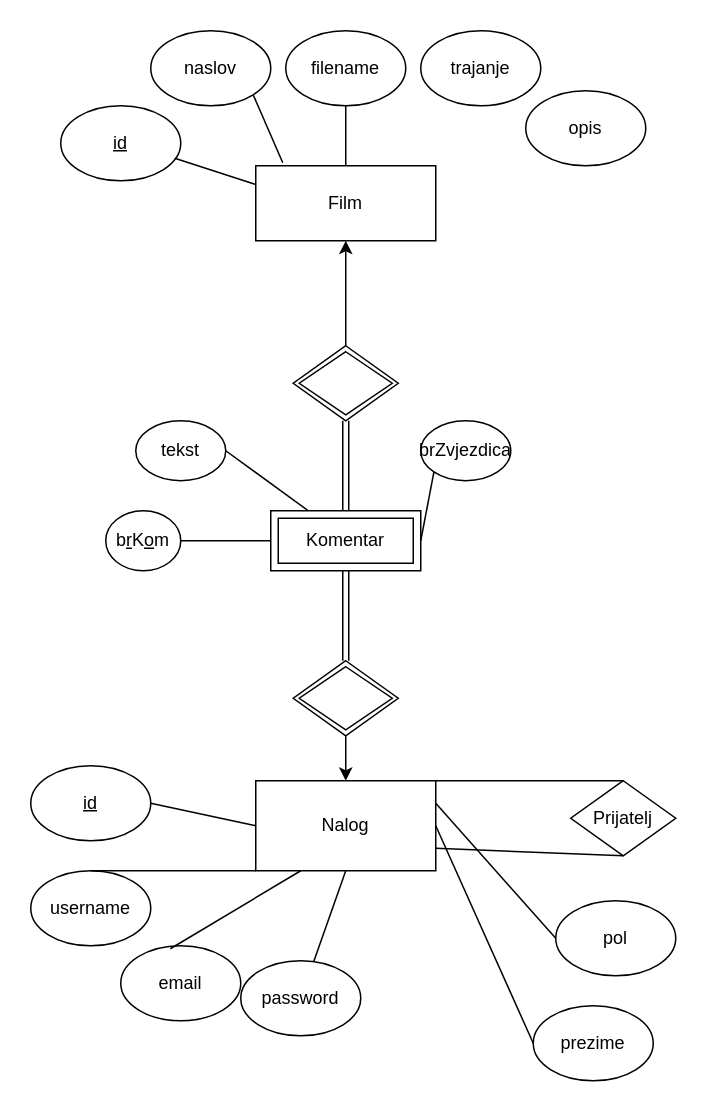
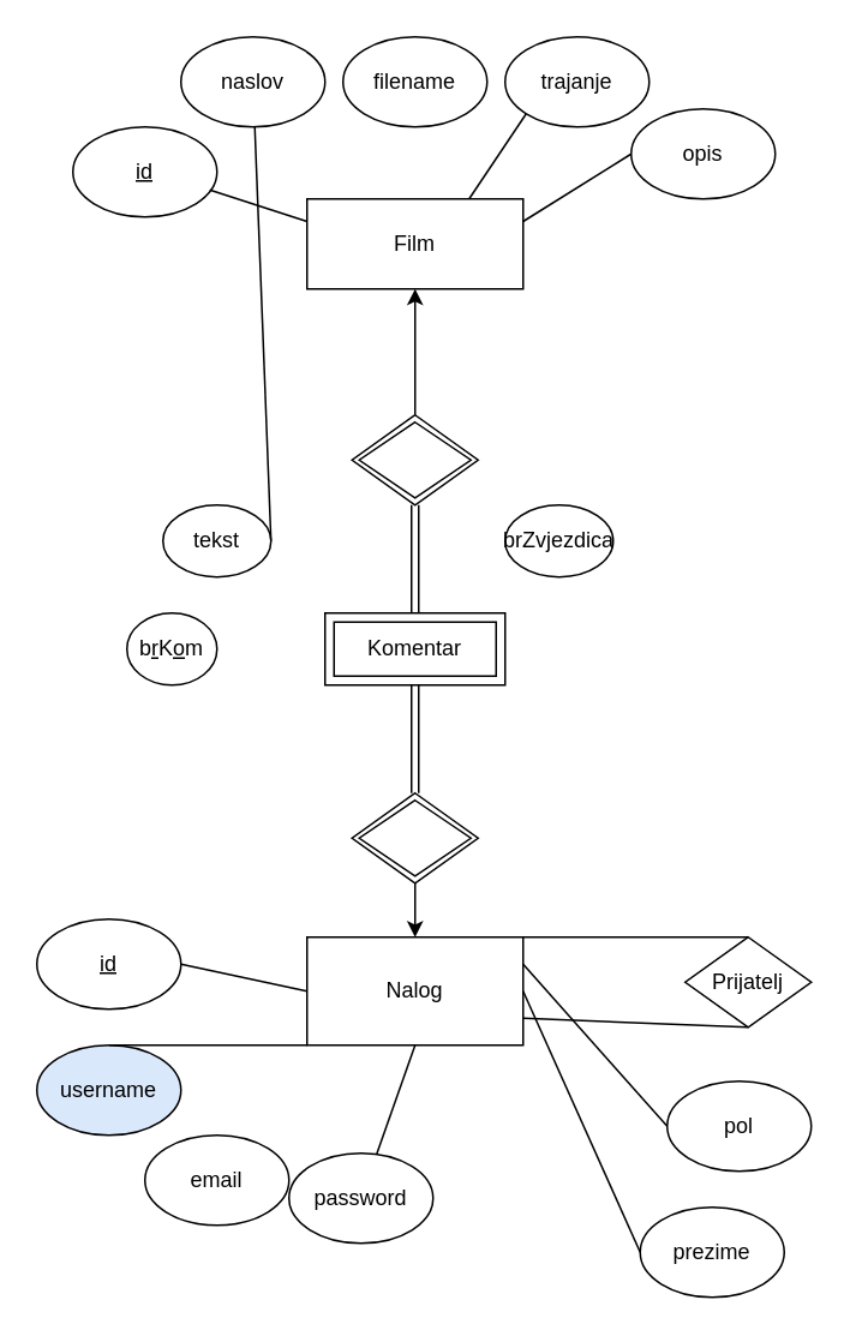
- <mxCell id="9" value="" style="endArrow=none;html=1;rounded=0;entryX=1;entryY=1;entryDx=0;entryDy=0;exitX=0.15;exitY=-0.04;exitDx=0;exitDy=0;exitPerimeter=0;" edge="1" parent="1" source="2" target="3"><mxGeometry width="50" height="50" relative="1" as="geometry"><mxPoint x="180" y="142.5" as="sourcePoint" /><mxPoint x="126" y="115" as="targetPoint" /><Array as="points" /></mxGeometry></mxCell>
+ <mxCell id="11" value="" style="endArrow=none;html=1;rounded=0;entryX=0;entryY=1;entryDx=0;entryDy=0;exitX=0.75;exitY=0;exitDx=0;exitDy=0;" edge="1" parent="1" source="2" target="5"><mxGeometry width="50" height="50" relative="1" as="geometry"><mxPoint x="240" y="130" as="sourcePoint" /><mxPoint x="240" y="80" as="targetPoint" /></mxGeometry></mxCell>
- <mxCell id="10" value="" style="endArrow=none;html=1;rounded=0;entryX=0.5;entryY=1;entryDx=0;entryDy=0;exitX=0.5;exitY=0;exitDx=0;exitDy=0;" edge="1" parent="1" source="2" target="4"><mxGeometry width="50" height="50" relative="1" as="geometry"><mxPoint x="270" y="108.75" as="sourcePoint" /><mxPoint x="216" y="81.25" as="targetPoint" /></mxGeometry></mxCell>
+ <mxCell id="12" value="" style="endArrow=none;html=1;rounded=0;entryX=0;entryY=0.5;entryDx=0;entryDy=0;exitX=1;exitY=0.25;exitDx=0;exitDy=0;" edge="1" parent="1" source="2" target="6"><mxGeometry width="50" height="50" relative="1" as="geometry"><mxPoint x="270" y="130" as="sourcePoint" /><mxPoint x="301.716" y="72.678" as="targetPoint" /></mxGeometry></mxCell>
- <mxCell id="37" value="" style="endArrow=none;html=1;rounded=0;entryX=0.25;entryY=0;entryDx=0;entryDy=0;exitX=1;exitY=0.5;exitDx=0;exitDy=0;" edge="1" parent="1" source="35" target="28"><mxGeometry width="50" height="50" relative="1" as="geometry"><mxPoint x="20" y="330" as="sourcePoint" /><mxPoint x="70" y="280" as="targetPoint" /></mxGeometry></mxCell>
+ <mxCell id="37" value="" style="endArrow=none;html=1;rounded=0;exitX=1;exitY=0.5;exitDx=0;exitDy=0;" edge="1" parent="1" source="35" target="3"><mxGeometry width="50" height="50" relative="1" as="geometry"><mxPoint x="20" y="330" as="sourcePoint" /><mxPoint x="70" y="280" as="targetPoint" /></mxGeometry></mxCell>
- <mxCell id="38" value="" style="endArrow=none;html=1;rounded=0;entryX=0;entryY=1;entryDx=0;entryDy=0;exitX=1;exitY=0.5;exitDx=0;exitDy=0;" edge="1" parent="1" source="28" target="36"><mxGeometry width="50" height="50" relative="1" as="geometry"><mxPoint x="110" y="270" as="sourcePoint" /><mxPoint x="160" y="220" as="targetPoint" /></mxGeometry></mxCell>
- <mxCell id="34" value="" style="endArrow=none;html=1;rounded=0;entryX=0;entryY=0.5;entryDx=0;entryDy=0;exitX=1;exitY=0.5;exitDx=0;exitDy=0;" edge="1" parent="1" source="31" target="28"><mxGeometry width="50" height="50" relative="1" as="geometry"><mxPoint x="10" y="300" as="sourcePoint" /><mxPoint x="60" y="250" as="targetPoint" /></mxGeometry></mxCell>
- <mxCell id="15" value="username" style="ellipse;whiteSpace=wrap;html=1;" vertex="1" parent="1"><mxGeometry x="20" y="580" width="80" height="50" as="geometry" /></mxCell>
+ <mxCell id="15" value="username" style="ellipse;whiteSpace=wrap;html=1;fillColor=#dae8fc;" vertex="1" parent="1"><mxGeometry x="20" y="580" width="80" height="50" as="geometry" /></mxCell>
- <mxCell id="21" value="" style="endArrow=none;html=1;rounded=0;entryX=0.413;entryY=0.04;entryDx=0;entryDy=0;exitX=0.25;exitY=1;exitDx=0;exitDy=0;entryPerimeter=0;" edge="1" parent="1" source="13" target="16"><mxGeometry width="50" height="50" relative="1" as="geometry"><mxPoint x="190" y="550" as="sourcePoint" /><mxPoint x="140" y="585" as="targetPoint" /></mxGeometry></mxCell>
